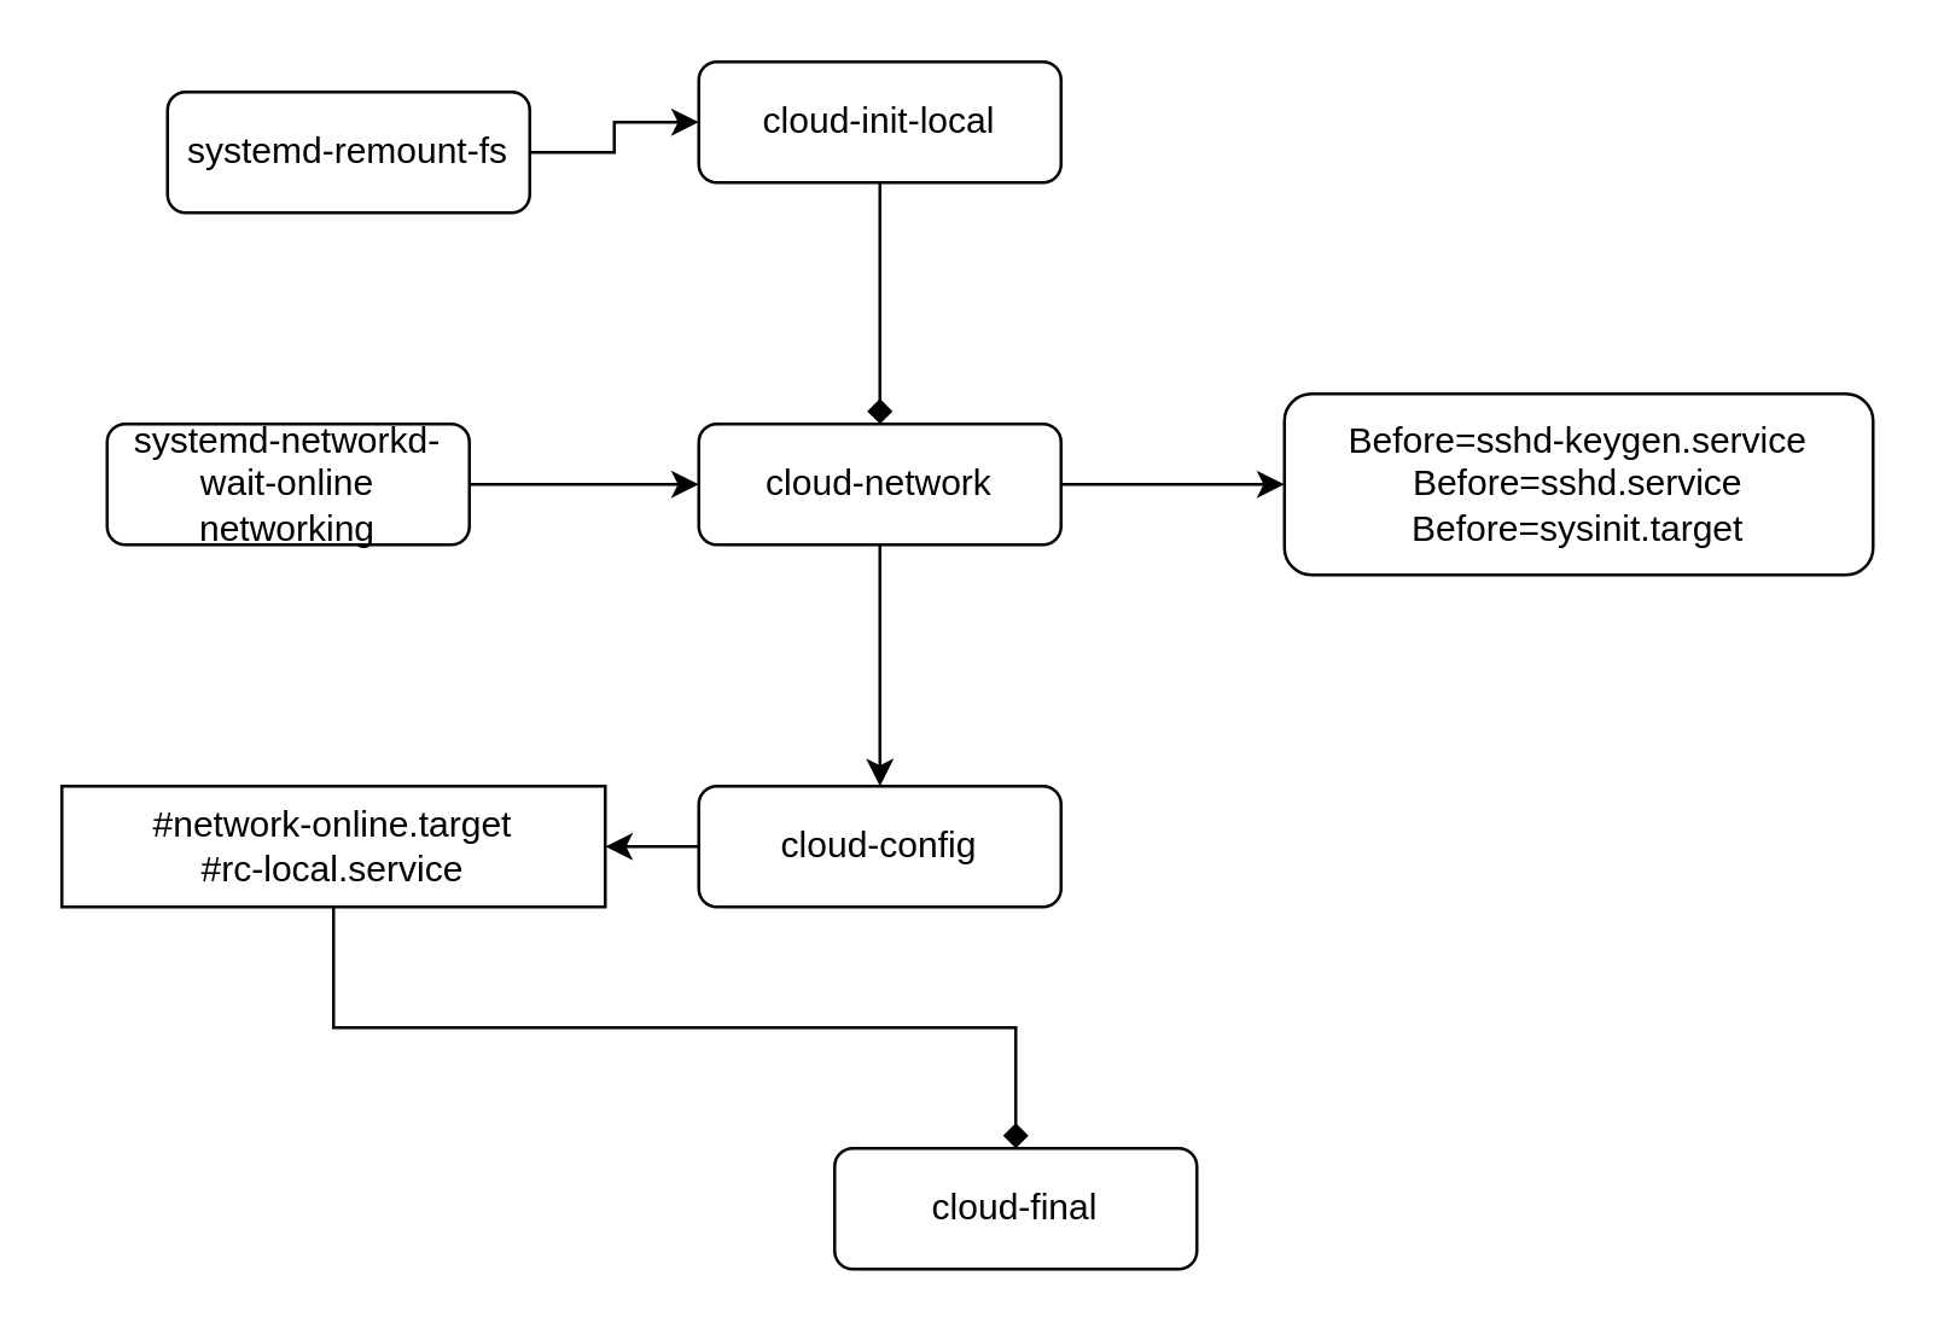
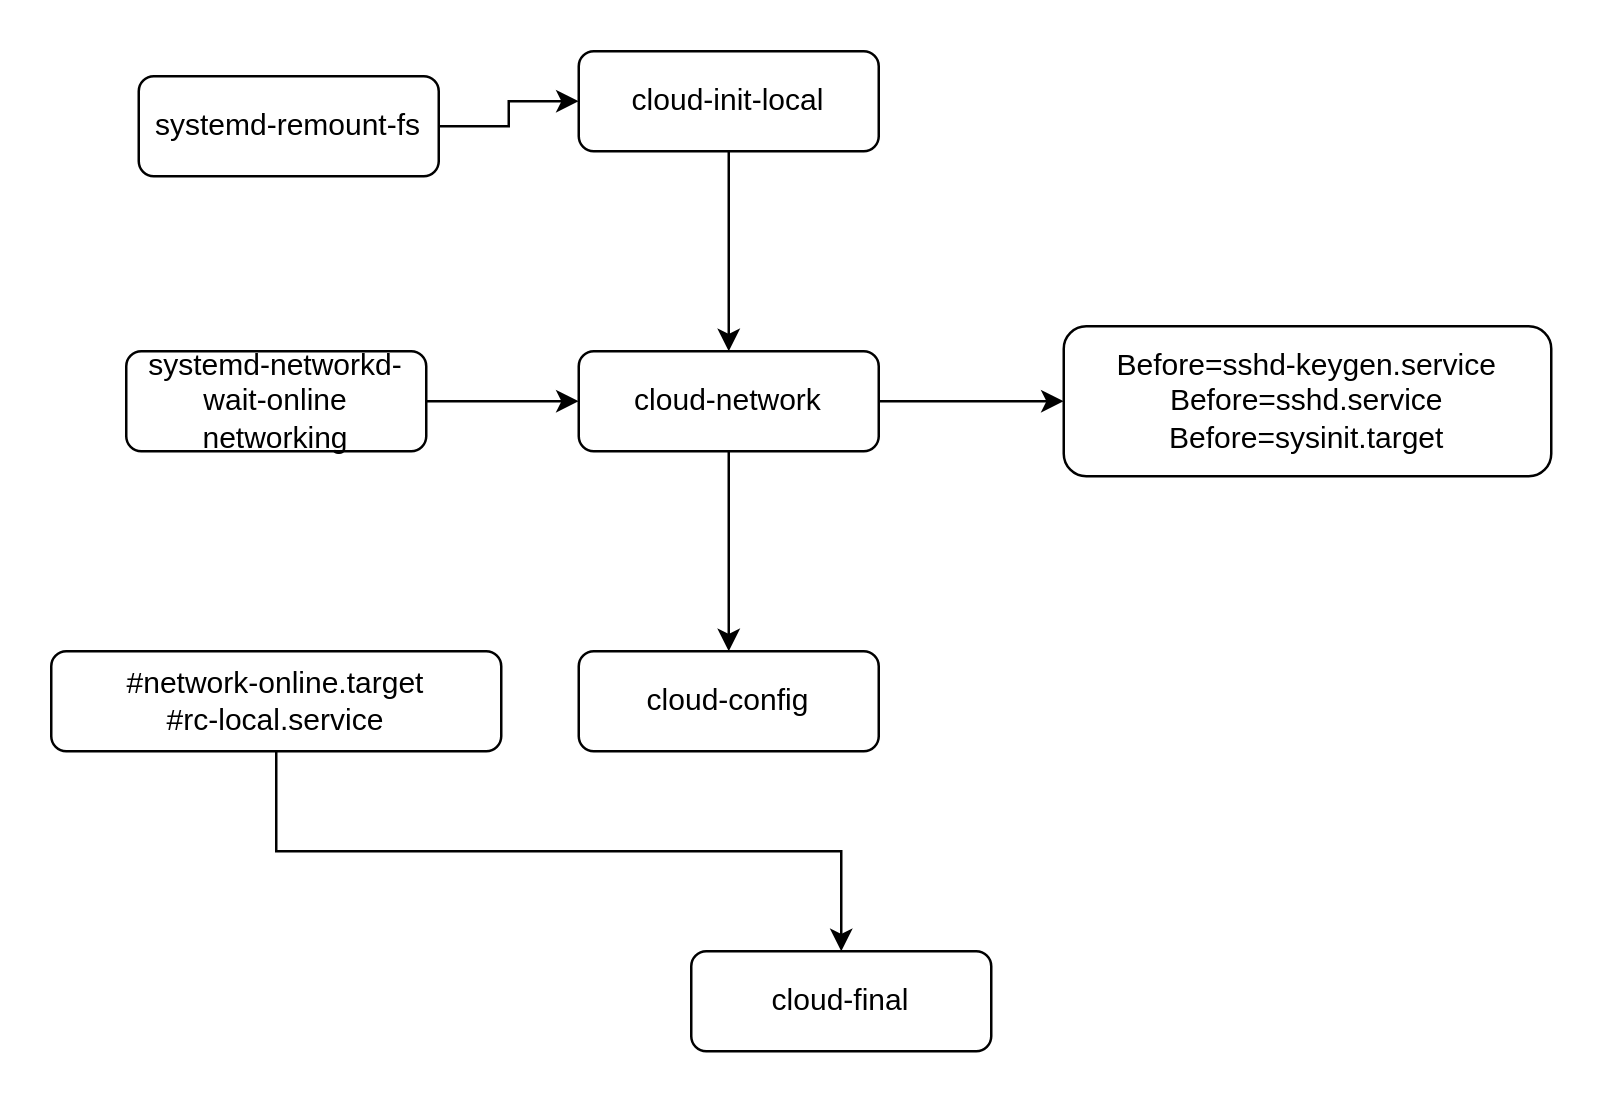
- <mxCell id="4" value="" style="edgeStyle=orthogonalEdgeStyle;rounded=0;orthogonalLoop=1;jettySize=auto;html=1;endArrow=diamond;" edge="1" parent="1" source="5" target="8"><mxGeometry relative="1" as="geometry" /></mxCell>
+ <mxCell id="4" value="" style="edgeStyle=orthogonalEdgeStyle;rounded=0;orthogonalLoop=1;jettySize=auto;html=1;" edge="1" parent="1" source="5" target="8"><mxGeometry relative="1" as="geometry" /></mxCell>
- <mxCell id="13" value="systemd-networkd-wait-online&lt;br&gt;networking" style="rounded=1;whiteSpace=wrap;html=1;fontSize=12;glass=0;strokeWidth=1;shadow=0;" vertex="1" parent="1"><mxGeometry x="35" y="140" width="120" height="40" as="geometry" /></mxCell>
+ <mxCell id="13" value="systemd-networkd-wait-online&lt;br&gt;networking" style="rounded=1;whiteSpace=wrap;html=1;fontSize=12;glass=0;strokeWidth=1;shadow=0;" vertex="1" parent="1"><mxGeometry x="50" y="140" width="120" height="40" as="geometry" /></mxCell>
- <mxCell id="16" value="&lt;div&gt;&lt;span&gt;   &lt;/span&gt;#network-online.target&lt;/div&gt;&lt;div&gt;&lt;span&gt;   &lt;/span&gt;#rc-local.service&lt;/div&gt;" style="whiteSpace=wrap;html=1;fontSize=12;glass=0;strokeWidth=1;shadow=0;rounded=0;" vertex="1" parent="1"><mxGeometry x="20" y="260" width="180" height="40" as="geometry" /></mxCell>
+ <mxCell id="16" value="&lt;div&gt;&lt;span&gt;   &lt;/span&gt;#network-online.target&lt;/div&gt;&lt;div&gt;&lt;span&gt;   &lt;/span&gt;#rc-local.service&lt;/div&gt;" style="rounded=1;whiteSpace=wrap;html=1;fontSize=12;glass=0;strokeWidth=1;shadow=0;" vertex="1" parent="1"><mxGeometry x="20" y="260" width="180" height="40" as="geometry" /></mxCell>
- <mxCell id="9" style="edgeStyle=orthogonalEdgeStyle;rounded=0;orthogonalLoop=1;jettySize=auto;html=1;exitX=0;exitY=0.5;exitDx=0;exitDy=0;entryX=1;entryY=0.5;entryDx=0;entryDy=0;" edge="1" parent="1" source="10" target="16"><mxGeometry relative="1" as="geometry" /></mxCell>
- <mxCell id="15" style="edgeStyle=orthogonalEdgeStyle;rounded=0;orthogonalLoop=1;jettySize=auto;html=1;exitX=0.5;exitY=1;exitDx=0;exitDy=0;entryX=0.5;entryY=0;entryDx=0;entryDy=0;endArrow=diamond;" edge="1" parent="1" source="16" target="11"><mxGeometry relative="1" as="geometry" /></mxCell>
+ <mxCell id="15" style="edgeStyle=orthogonalEdgeStyle;rounded=0;orthogonalLoop=1;jettySize=auto;html=1;exitX=0.5;exitY=1;exitDx=0;exitDy=0;entryX=0.5;entryY=0;entryDx=0;entryDy=0;" edge="1" parent="1" source="16" target="11"><mxGeometry relative="1" as="geometry" /></mxCell>
